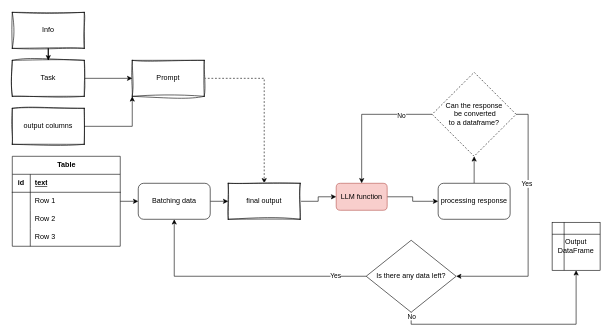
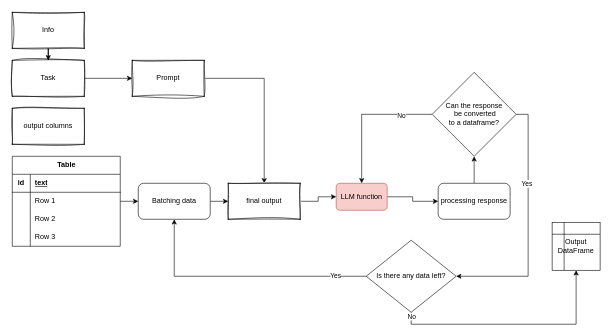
- <mxCell id="21" style="edgeStyle=orthogonalEdgeStyle;rounded=0;orthogonalLoop=1;jettySize=auto;html=1;exitX=1;exitY=0.5;exitDx=0;exitDy=0;dashed=1;" edge="1" parent="1" source="22" target="26"><mxGeometry relative="1" as="geometry"><mxPoint x="360" y="130" as="sourcePoint" /></mxGeometry></mxCell>
+ <mxCell id="21" style="edgeStyle=orthogonalEdgeStyle;rounded=0;orthogonalLoop=1;jettySize=auto;html=1;exitX=1;exitY=0.5;exitDx=0;exitDy=0;" edge="1" parent="1" source="22" target="26"><mxGeometry relative="1" as="geometry"><mxPoint x="360" y="130" as="sourcePoint" /></mxGeometry></mxCell>
- <mxCell id="39" value="Can the response&lt;br&gt;&amp;nbsp;be converted &lt;br&gt;to a dataframe?" style="rhombus;whiteSpace=wrap;html=1;dashed=1;" vertex="1" parent="1"><mxGeometry x="720" y="120" width="140" height="140" as="geometry" /></mxCell>
+ <mxCell id="39" value="Can the response&lt;br&gt;&amp;nbsp;be converted &lt;br&gt;to a dataframe?" style="rhombus;whiteSpace=wrap;html=1;" vertex="1" parent="1"><mxGeometry x="720" y="120" width="140" height="140" as="geometry" /></mxCell>
- <mxCell id="19" style="edgeStyle=orthogonalEdgeStyle;rounded=0;orthogonalLoop=1;jettySize=auto;html=1;exitX=1;exitY=0.5;exitDx=0;exitDy=0;entryX=0;entryY=1;entryDx=0;entryDy=0;" edge="1" parent="1" source="20" target="22"><mxGeometry relative="1" as="geometry" /></mxCell>
